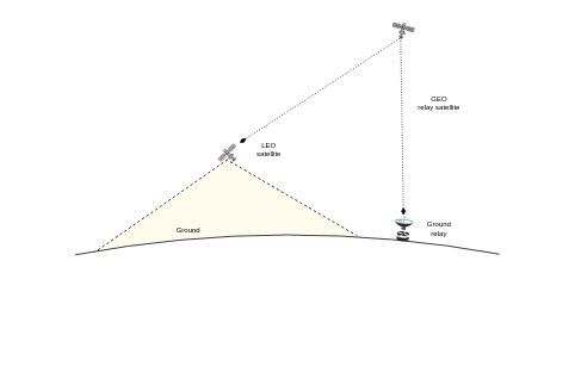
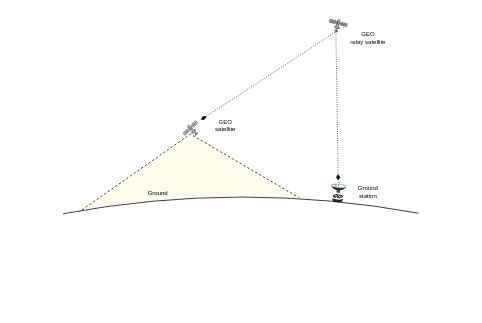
- <mxCell id="13" value="&lt;div&gt;GEO&lt;br&gt;&lt;/div&gt;&lt;div&gt;relay satellite&lt;br&gt;&lt;/div&gt;" style="text;html=1;strokeColor=none;fillColor=none;align=center;verticalAlign=middle;whiteSpace=wrap;rounded=0;fontSize=8;" vertex="1" parent="1"><mxGeometry x="460" y="100" width="60" height="30" as="geometry" /></mxCell>
+ <mxCell id="13" value="&lt;div&gt;GEO&lt;br&gt;&lt;/div&gt;&lt;div&gt;relay satellite&lt;br&gt;&lt;/div&gt;" style="text;html=1;strokeColor=none;fillColor=none;align=center;verticalAlign=middle;whiteSpace=wrap;rounded=0;fontSize=8;" vertex="1" parent="1"><mxGeometry x="460" y="35" width="60" height="30" as="geometry" /></mxCell>
- <mxCell id="11" value="&lt;div&gt;LEO&lt;/div&gt;&lt;div&gt;satellite&lt;br&gt;&lt;/div&gt;" style="text;html=1;strokeColor=none;fillColor=none;align=center;verticalAlign=middle;whiteSpace=wrap;rounded=0;fontSize=8;" parent="1" vertex="1"><mxGeometry x="270" y="152" width="60" height="30" as="geometry" /></mxCell>
+ <mxCell id="11" value="&lt;div&gt;GEO&lt;/div&gt;&lt;div&gt;satellite&lt;br&gt;&lt;/div&gt;" style="text;html=1;strokeColor=none;fillColor=none;align=center;verticalAlign=middle;whiteSpace=wrap;rounded=0;fontSize=8;" parent="1" vertex="1"><mxGeometry x="270" y="152" width="60" height="30" as="geometry" /></mxCell>
- <mxCell id="10" value="Ground&lt;br&gt;relay" style="text;html=1;strokeColor=none;fillColor=none;align=center;verticalAlign=middle;whiteSpace=wrap;rounded=0;fontSize=8;" parent="1" vertex="1"><mxGeometry x="460" y="240" width="60" height="30" as="geometry" /></mxCell>
+ <mxCell id="10" value="Ground&lt;br&gt;station" style="text;html=1;strokeColor=none;fillColor=none;align=center;verticalAlign=middle;whiteSpace=wrap;rounded=0;fontSize=8;" parent="1" vertex="1"><mxGeometry x="460" y="240" width="60" height="30" as="geometry" /></mxCell>
